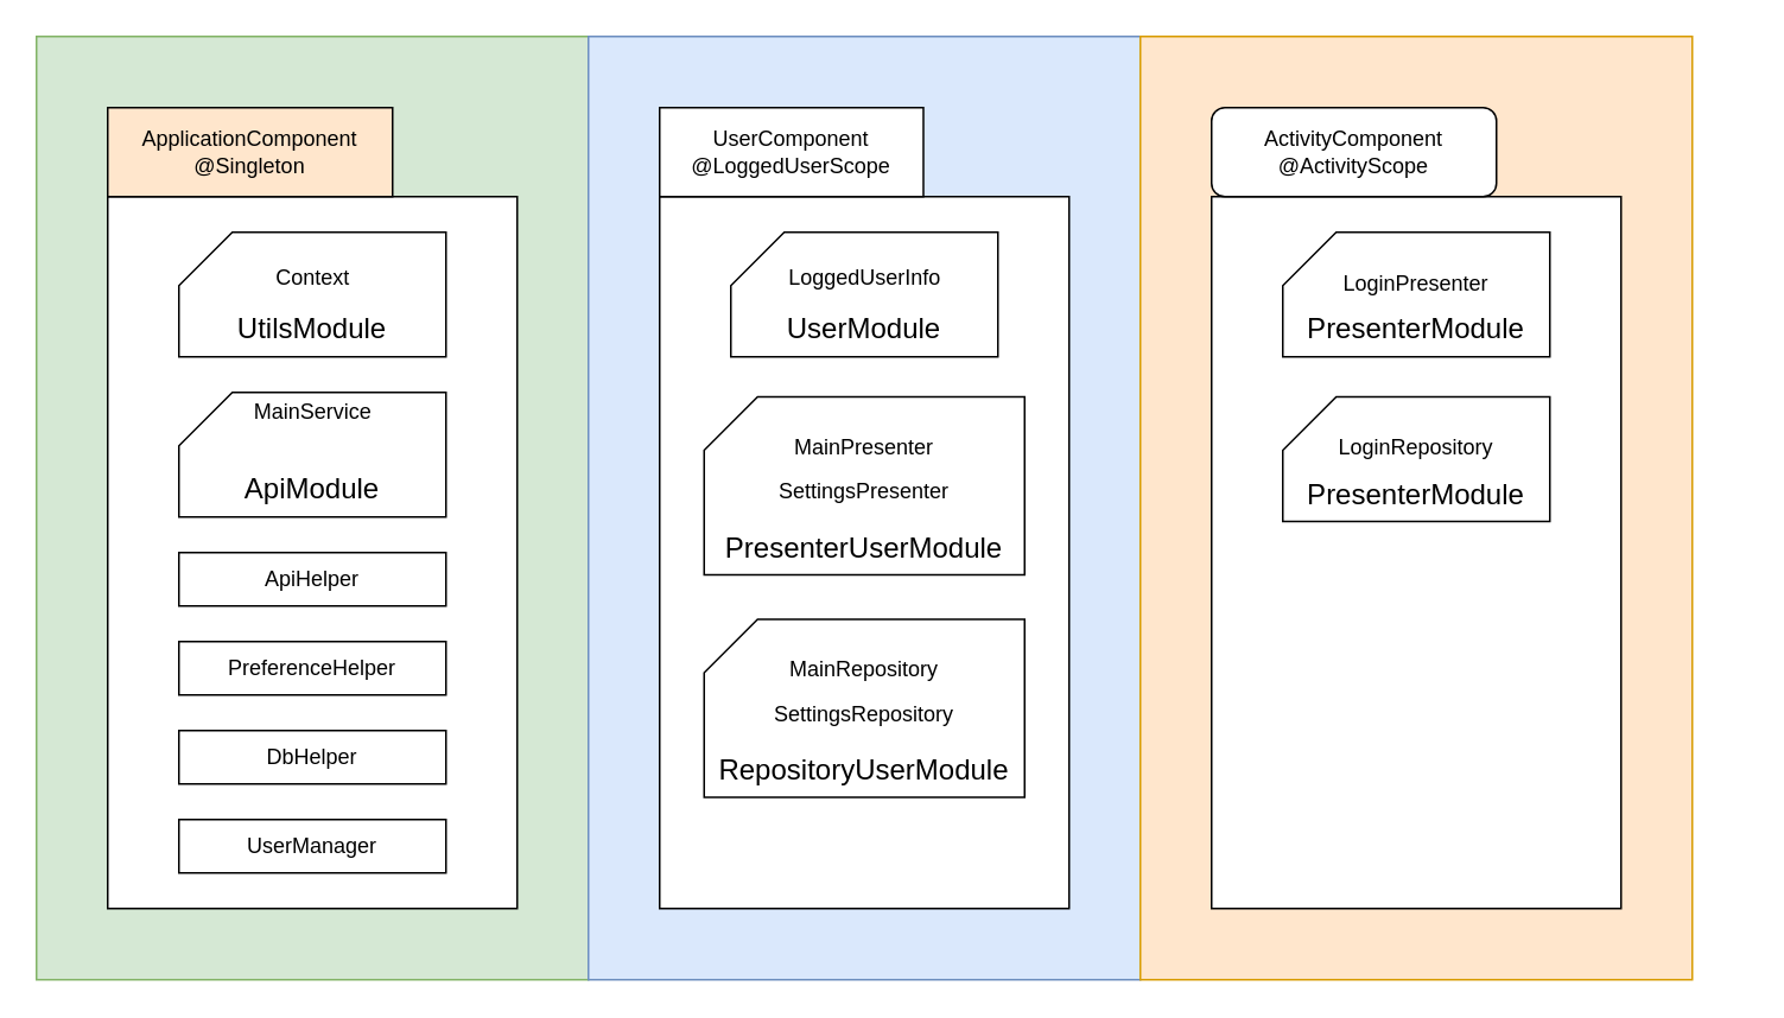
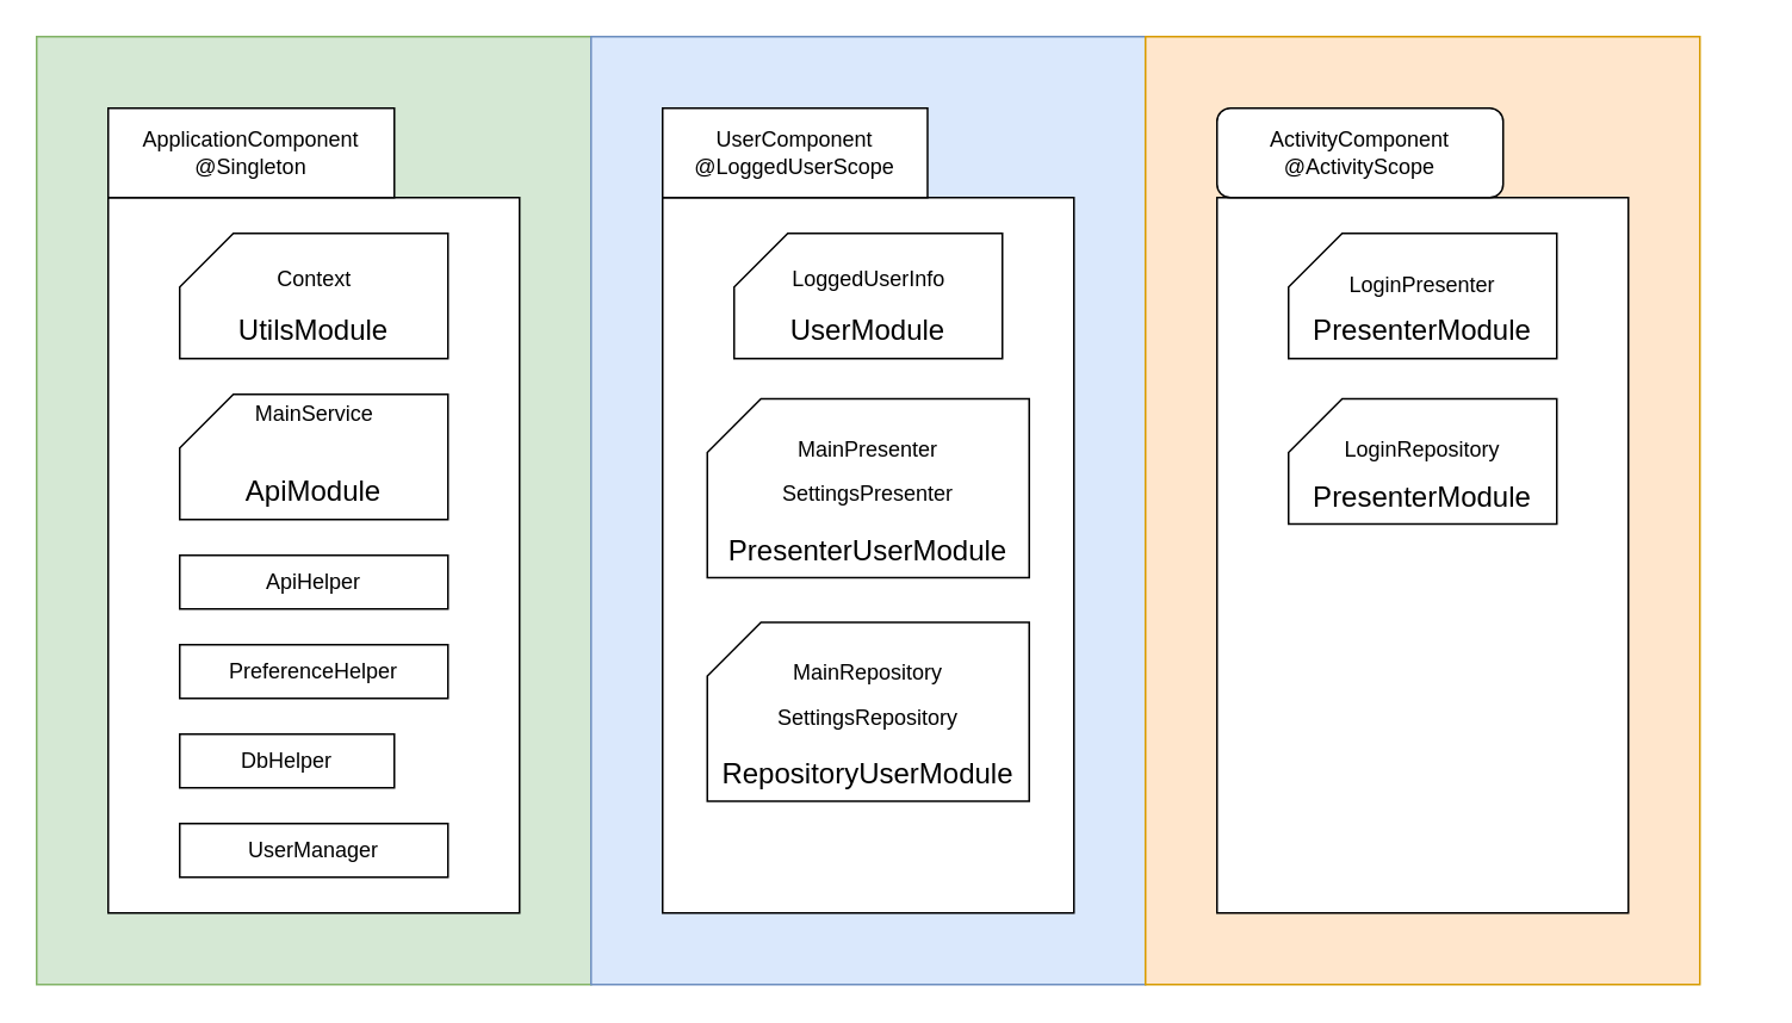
- <mxCell id="33" value="&lt;div&gt;ApplicationComponent&lt;/div&gt;&lt;div&gt;@Singleton&lt;br&gt;&lt;/div&gt;" style="rounded=0;whiteSpace=wrap;html=1;spacing=2;align=center;fillColor=#ffe6cc;" parent="31" vertex="1"><mxGeometry width="160" height="50" as="geometry" /></mxCell>
+ <mxCell id="33" value="&lt;div&gt;ApplicationComponent&lt;/div&gt;&lt;div&gt;@Singleton&lt;br&gt;&lt;/div&gt;" style="rounded=0;whiteSpace=wrap;html=1;spacing=2;align=center;" parent="31" vertex="1"><mxGeometry width="160" height="50" as="geometry" /></mxCell>
- <mxCell id="36" value="DbHelper" style="rounded=0;whiteSpace=wrap;html=1;glass=0;fontSize=12;fillColor=none;" parent="31" vertex="1"><mxGeometry x="40" y="350" width="150" height="30" as="geometry" /></mxCell>
+ <mxCell id="36" value="DbHelper" style="rounded=0;whiteSpace=wrap;html=1;glass=0;fontSize=12;fillColor=none;" parent="31" vertex="1"><mxGeometry x="40" y="350" width="120" height="30" as="geometry" /></mxCell>
